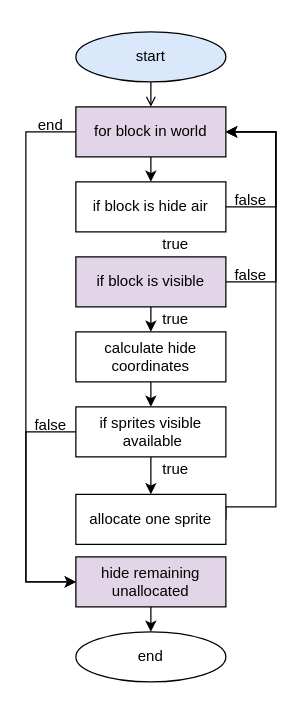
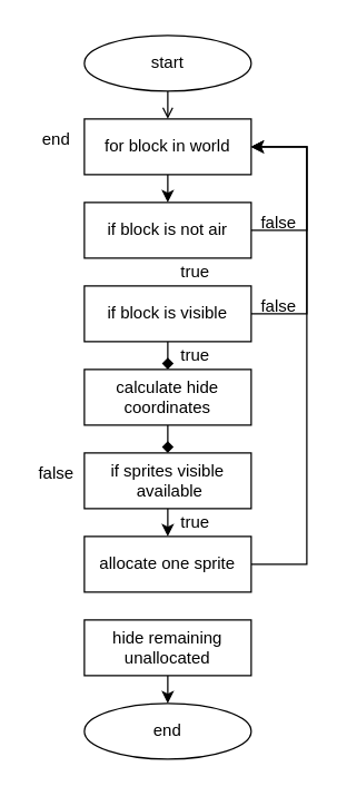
- <mxCell id="27" value="start" style="ellipse;whiteSpace=wrap;html=1;fillColor=#dae8fc;" vertex="1" parent="1"><mxGeometry x="60" y="25" width="120" height="40" as="geometry" /></mxCell>
+ <mxCell id="27" value="start" style="ellipse;whiteSpace=wrap;html=1;" vertex="1" parent="1"><mxGeometry x="60" y="25" width="120" height="40" as="geometry" /></mxCell>
- <mxCell id="4" value="for block in world" style="rounded=0;whiteSpace=wrap;html=1;fillColor=#e1d5e7;" vertex="1" parent="1"><mxGeometry x="60" y="85" width="120" height="40" as="geometry" /></mxCell>
+ <mxCell id="4" value="for block in world" style="rounded=0;whiteSpace=wrap;html=1;" vertex="1" parent="1"><mxGeometry x="60" y="85" width="120" height="40" as="geometry" /></mxCell>
- <mxCell id="6" value="if block is hide air" style="rounded=0;whiteSpace=wrap;html=1;" vertex="1" parent="1"><mxGeometry x="60" y="145" width="120" height="40" as="geometry" /></mxCell>
+ <mxCell id="6" value="if block is not air" style="rounded=0;whiteSpace=wrap;html=1;" vertex="1" parent="1"><mxGeometry x="60" y="145" width="120" height="40" as="geometry" /></mxCell>
- <mxCell id="3" style="edgeStyle=orthogonalEdgeStyle;rounded=0;orthogonalLoop=1;jettySize=auto;html=1;exitX=0;exitY=0.5;exitDx=0;exitDy=0;entryX=0;entryY=0.5;entryDx=0;entryDy=0;" edge="1" parent="1" source="4" target="18"><mxGeometry relative="1" as="geometry"><Array as="points"><mxPoint x="20" y="105" /><mxPoint x="20" y="465" /></Array></mxGeometry></mxCell>
- <mxCell id="9" value="if block is visible" style="rounded=0;whiteSpace=wrap;html=1;fillColor=#e1d5e7;" vertex="1" parent="1"><mxGeometry x="60" y="205" width="120" height="40" as="geometry" /></mxCell>
+ <mxCell id="9" value="if block is visible" style="rounded=0;whiteSpace=wrap;html=1;" vertex="1" parent="1"><mxGeometry x="60" y="205" width="120" height="40" as="geometry" /></mxCell>
- <mxCell id="7" style="edgeStyle=orthogonalEdgeStyle;rounded=0;orthogonalLoop=1;jettySize=auto;html=1;exitX=0.5;exitY=1;exitDx=0;exitDy=0;entryX=0.5;entryY=0;entryDx=0;entryDy=0;" edge="1" parent="1" source="9" target="11"><mxGeometry relative="1" as="geometry" /></mxCell>
+ <mxCell id="7" style="edgeStyle=orthogonalEdgeStyle;rounded=0;orthogonalLoop=1;jettySize=auto;html=1;exitX=0.5;exitY=1;exitDx=0;exitDy=0;entryX=0.5;entryY=0;entryDx=0;entryDy=0;endArrow=diamond;" edge="1" parent="1" source="9" target="11"><mxGeometry relative="1" as="geometry" /></mxCell>
- <mxCell id="10" style="edgeStyle=orthogonalEdgeStyle;rounded=0;orthogonalLoop=1;jettySize=auto;html=1;exitX=0.5;exitY=1;exitDx=0;exitDy=0;entryX=0.5;entryY=0;entryDx=0;entryDy=0;" edge="1" parent="1" source="11" target="16"><mxGeometry relative="1" as="geometry" /></mxCell>
+ <mxCell id="10" style="edgeStyle=orthogonalEdgeStyle;rounded=0;orthogonalLoop=1;jettySize=auto;html=1;exitX=0.5;exitY=1;exitDx=0;exitDy=0;entryX=0.5;entryY=0;entryDx=0;entryDy=0;endArrow=diamond;" edge="1" parent="1" source="11" target="16"><mxGeometry relative="1" as="geometry" /></mxCell>
- <mxCell id="15" style="edgeStyle=orthogonalEdgeStyle;rounded=0;orthogonalLoop=1;jettySize=auto;html=1;exitX=0;exitY=0.5;exitDx=0;exitDy=0;entryX=0;entryY=0.5;entryDx=0;entryDy=0;" edge="1" parent="1" source="16" target="18"><mxGeometry relative="1" as="geometry"><Array as="points"><mxPoint x="20" y="345" /><mxPoint x="20" y="465" /></Array></mxGeometry></mxCell>
- <mxCell id="13" value="allocate one sprite" style="rounded=0;whiteSpace=wrap;html=1;" vertex="1" parent="1"><mxGeometry x="60" y="395" width="120" height="40" as="geometry" /></mxCell>
+ <mxCell id="13" value="allocate one sprite" style="rounded=0;whiteSpace=wrap;html=1;" vertex="1" parent="1"><mxGeometry x="60" y="385" width="120" height="40" as="geometry" /></mxCell>
- <mxCell id="18" value="&lt;div&gt;hide remaining&lt;span&gt;&lt;/span&gt; &lt;span&gt;&lt;/span&gt;&lt;/div&gt;&lt;div&gt;unallocated&lt;/div&gt;" style="rounded=0;whiteSpace=wrap;html=1;fillColor=#e1d5e7;" vertex="1" parent="1"><mxGeometry x="60" y="445" width="120" height="40" as="geometry" /></mxCell>
+ <mxCell id="18" value="&lt;div&gt;hide remaining&lt;span&gt;&lt;/span&gt; &lt;span&gt;&lt;/span&gt;&lt;/div&gt;&lt;div&gt;unallocated&lt;/div&gt;" style="rounded=0;whiteSpace=wrap;html=1;" vertex="1" parent="1"><mxGeometry x="60" y="445" width="120" height="40" as="geometry" /></mxCell>
